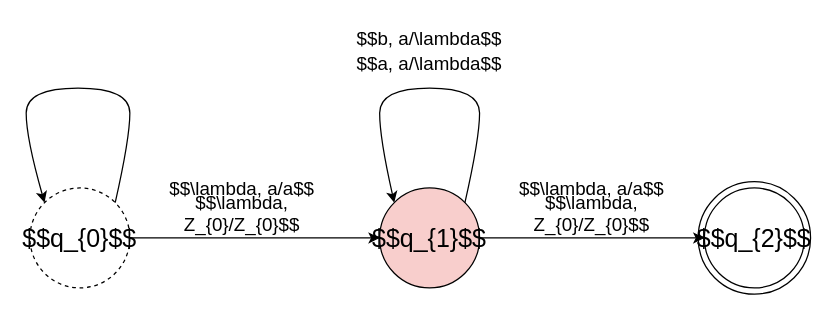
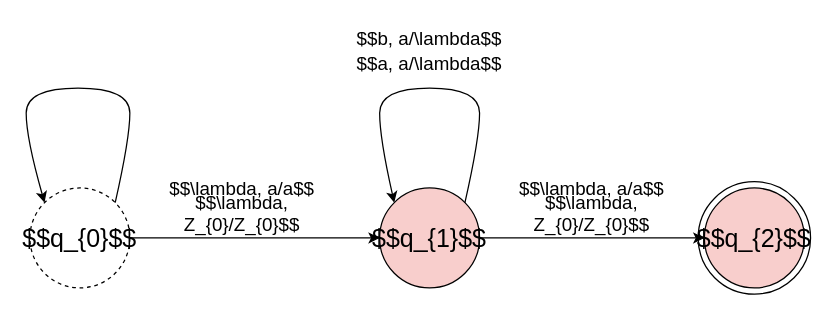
- <mxCell id="14" value="&lt;div style=&quot;font-size: 20px&quot;&gt;&lt;font style=&quot;font-size: 20px&quot;&gt;$$q_{2}$$&lt;br&gt;&lt;/font&gt;&lt;/div&gt;" style="ellipse;whiteSpace=wrap;html=1;aspect=fixed;" parent="1" vertex="1"><mxGeometry x="563" y="150" width="80" height="80" as="geometry" /></mxCell>
+ <mxCell id="14" value="&lt;div style=&quot;font-size: 20px&quot;&gt;&lt;font style=&quot;font-size: 20px&quot;&gt;$$q_{2}$$&lt;br&gt;&lt;/font&gt;&lt;/div&gt;" style="ellipse;whiteSpace=wrap;html=1;aspect=fixed;fillColor=#f8cecc;" parent="1" vertex="1"><mxGeometry x="563" y="150" width="80" height="80" as="geometry" /></mxCell>
